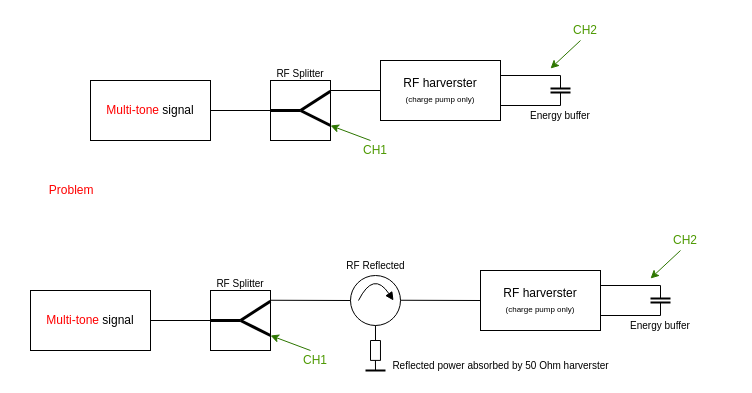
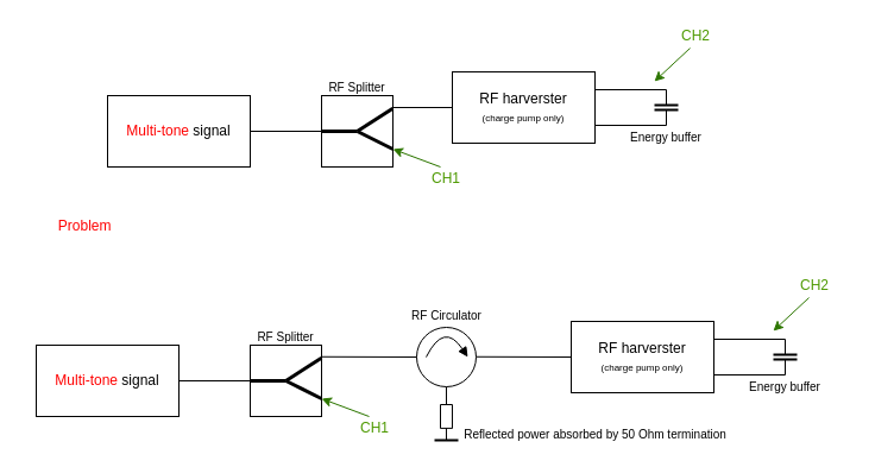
- <mxCell id="55" value="&lt;span style=&quot;font-size: 10px;&quot;&gt;RF Reflected&lt;/span&gt;" style="text;html=1;align=center;verticalAlign=middle;whiteSpace=wrap;rounded=0;" vertex="1" parent="1"><mxGeometry x="337.5" y="260" width="75" height="10" as="geometry" /></mxCell>
+ <mxCell id="55" value="&lt;span style=&quot;font-size: 10px;&quot;&gt;RF Circulator&lt;/span&gt;" style="text;html=1;align=center;verticalAlign=middle;whiteSpace=wrap;rounded=0;" vertex="1" parent="1"><mxGeometry x="337.5" y="260" width="75" height="10" as="geometry" /></mxCell>
- <mxCell id="56" value="&lt;span style=&quot;font-size: 10px;&quot;&gt;Reflected power absorbed by 50 Ohm harverster&lt;/span&gt;" style="text;html=1;align=center;verticalAlign=middle;whiteSpace=wrap;rounded=0;" vertex="1" parent="1"><mxGeometry x="382.5" y="360" width="235" height="10" as="geometry" /></mxCell>
+ <mxCell id="56" value="&lt;span style=&quot;font-size: 10px;&quot;&gt;Reflected power absorbed by 50 Ohm termination&lt;/span&gt;" style="text;html=1;align=center;verticalAlign=middle;whiteSpace=wrap;rounded=0;" vertex="1" parent="1"><mxGeometry x="382.5" y="360" width="235" height="10" as="geometry" /></mxCell>
